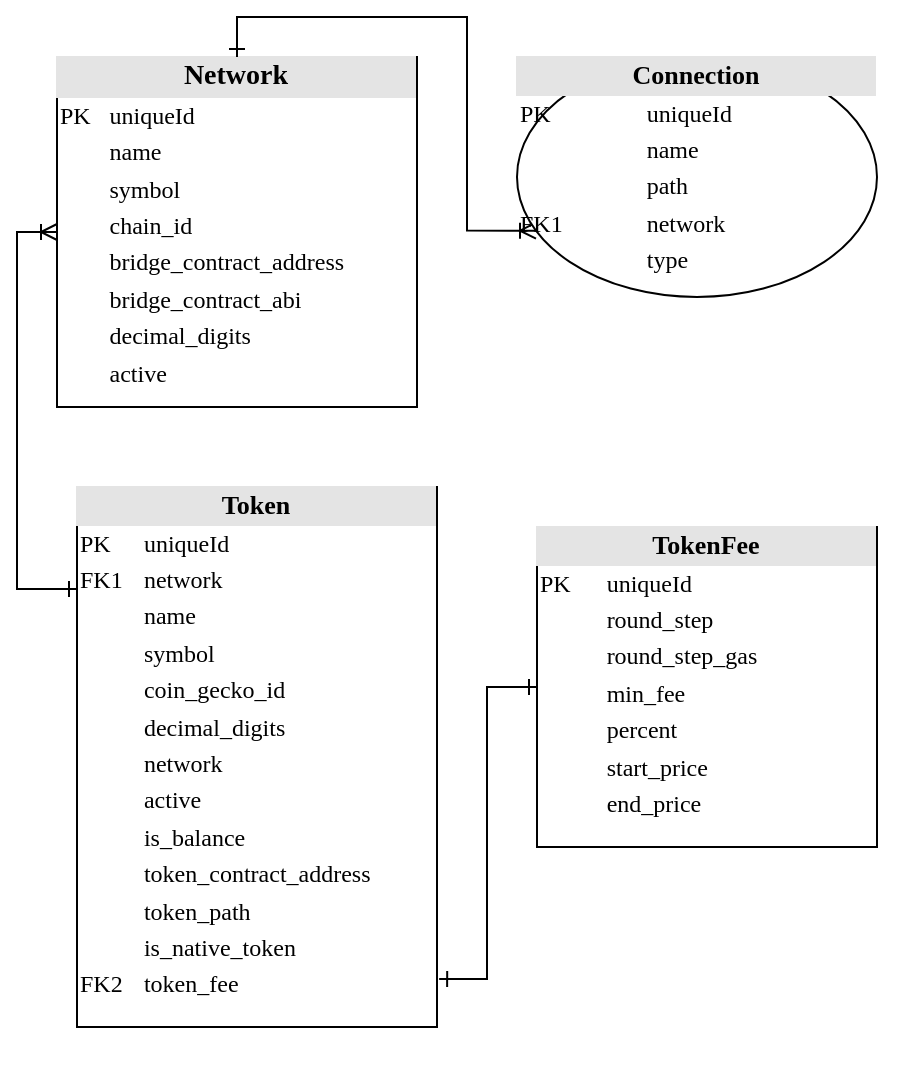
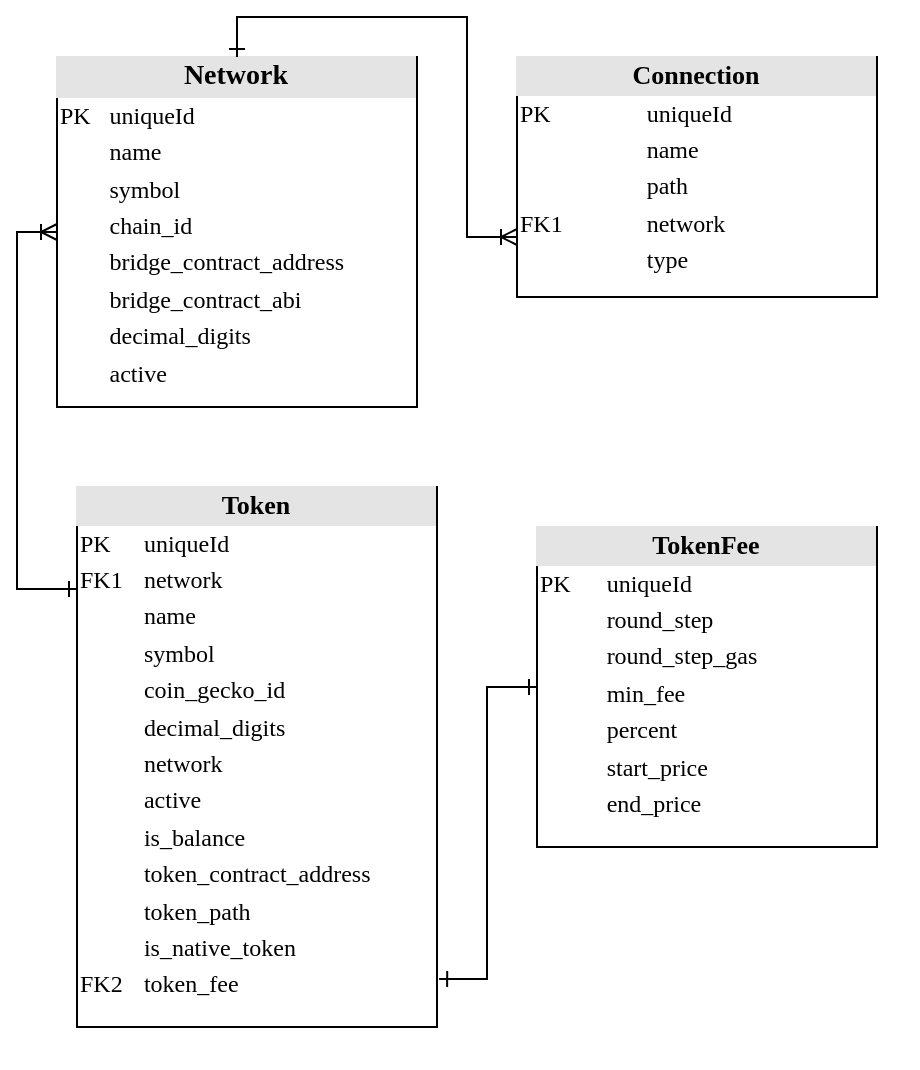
- <mxCell id="8" value="&lt;div style=&quot;box-sizing: border-box; width: 100%; background: rgb(228, 228, 228) none repeat scroll 0% 0%; padding: 2px; font-size: 13px;&quot; align=&quot;center&quot;&gt;&lt;b&gt;Connection&lt;/b&gt;&lt;br&gt;&lt;/div&gt;&lt;table style=&quot;width:100%;font-size:1em;&quot; cellspacing=&quot;0&quot; cellpadding=&quot;2&quot;&gt;&lt;tbody&gt;&lt;tr&gt;&lt;td&gt;PK&lt;/td&gt;&lt;td&gt;uniqueId&lt;/td&gt;&lt;/tr&gt;&lt;tr&gt;&lt;td&gt;&lt;br&gt;&lt;/td&gt;&lt;td&gt;name&lt;/td&gt;&lt;/tr&gt;&lt;tr&gt;&lt;td&gt;&lt;br&gt;&lt;/td&gt;&lt;td&gt;path&lt;br&gt;&lt;/td&gt;&lt;/tr&gt;&lt;tr&gt;&lt;td&gt;FK1&lt;/td&gt;&lt;td&gt;network&lt;br&gt;&lt;/td&gt;&lt;/tr&gt;&lt;tr&gt;&lt;td&gt;&lt;br&gt;&lt;/td&gt;&lt;td&gt;type&lt;br&gt;&lt;/td&gt;&lt;/tr&gt;&lt;/tbody&gt;&lt;/table&gt;" style="ellipse;verticalAlign=top;align=left;overflow=fill;html=1;shadow=0;comic=0;labelBackgroundColor=none;strokeWidth=1;fontFamily=Verdana;fontSize=12;" parent="1" vertex="1"><mxGeometry x="250" y="20" width="180" height="120" as="geometry" /></mxCell>
+ <mxCell id="8" value="&lt;div style=&quot;box-sizing: border-box; width: 100%; background: rgb(228, 228, 228) none repeat scroll 0% 0%; padding: 2px; font-size: 13px;&quot; align=&quot;center&quot;&gt;&lt;b&gt;Connection&lt;/b&gt;&lt;br&gt;&lt;/div&gt;&lt;table style=&quot;width:100%;font-size:1em;&quot; cellspacing=&quot;0&quot; cellpadding=&quot;2&quot;&gt;&lt;tbody&gt;&lt;tr&gt;&lt;td&gt;PK&lt;/td&gt;&lt;td&gt;uniqueId&lt;/td&gt;&lt;/tr&gt;&lt;tr&gt;&lt;td&gt;&lt;br&gt;&lt;/td&gt;&lt;td&gt;name&lt;/td&gt;&lt;/tr&gt;&lt;tr&gt;&lt;td&gt;&lt;br&gt;&lt;/td&gt;&lt;td&gt;path&lt;br&gt;&lt;/td&gt;&lt;/tr&gt;&lt;tr&gt;&lt;td&gt;FK1&lt;/td&gt;&lt;td&gt;network&lt;br&gt;&lt;/td&gt;&lt;/tr&gt;&lt;tr&gt;&lt;td&gt;&lt;br&gt;&lt;/td&gt;&lt;td&gt;type&lt;br&gt;&lt;/td&gt;&lt;/tr&gt;&lt;/tbody&gt;&lt;/table&gt;" style="verticalAlign=top;align=left;overflow=fill;html=1;rounded=0;shadow=0;comic=0;labelBackgroundColor=none;strokeWidth=1;fontFamily=Verdana;fontSize=12" parent="1" vertex="1"><mxGeometry x="250" y="20" width="180" height="120" as="geometry" /></mxCell>
